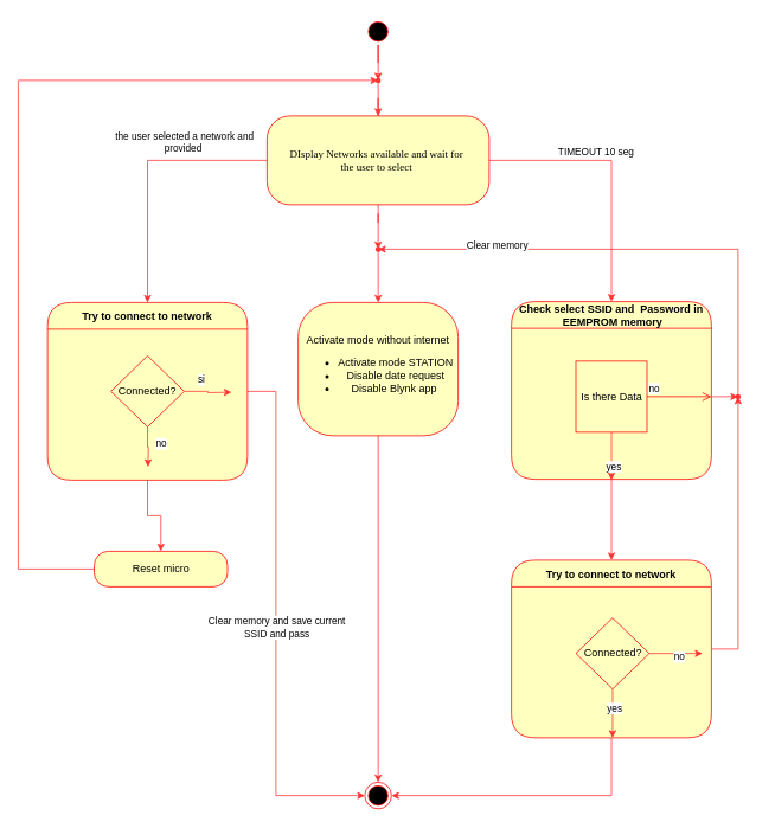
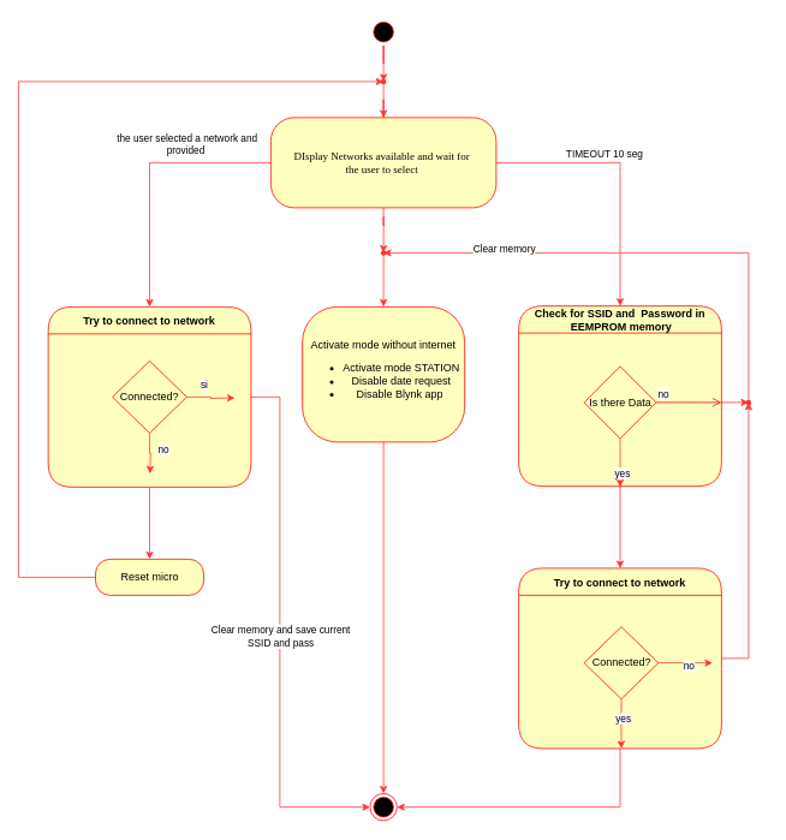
- <mxCell id="17" value="Check select SSID and  Password in&#10; EEMPROM memory" style="swimlane;fontStyle=1;align=center;verticalAlign=middle;childLayout=stackLayout;horizontal=1;startSize=30;horizontalStack=0;resizeParent=0;resizeLast=1;container=0;fontColor=#000000;collapsible=0;rounded=1;arcSize=30;strokeColor=#ff0000;fillColor=#ffffc0;swimlaneFillColor=#ffffc0;dropTarget=0;" vertex="1" parent="1"><mxGeometry x="575" y="339" width="225" height="200" as="geometry" /></mxCell>
+ <mxCell id="17" value="Check for SSID and  Password in&#10; EEMPROM memory" style="swimlane;fontStyle=1;align=center;verticalAlign=middle;childLayout=stackLayout;horizontal=1;startSize=30;horizontalStack=0;resizeParent=0;resizeLast=1;container=0;fontColor=#000000;collapsible=0;rounded=1;arcSize=30;strokeColor=#ff0000;fillColor=#ffffc0;swimlaneFillColor=#ffffc0;dropTarget=0;" vertex="1" parent="1"><mxGeometry x="575" y="339" width="225" height="200" as="geometry" /></mxCell>
- <mxCell id="20" value="Is there Data" style="whiteSpace=wrap;html=1;fillColor=#ffffc0;strokeColor=#ff0000;rounded=0;" vertex="1" parent="1"><mxGeometry x="647.5" y="406" width="80" height="80" as="geometry" /></mxCell>
+ <mxCell id="20" value="Is there Data" style="rhombus;whiteSpace=wrap;html=1;fillColor=#ffffc0;strokeColor=#ff0000;" vertex="1" parent="1"><mxGeometry x="647.5" y="406" width="80" height="80" as="geometry" /></mxCell>
- <mxCell id="13" value="Reset micro" style="rounded=1;whiteSpace=wrap;html=1;arcSize=40;fontColor=#000000;fillColor=#ffffc0;strokeColor=#ff0000;" vertex="1" parent="1"><mxGeometry x="105.5" y="620" width="150" height="40" as="geometry" /></mxCell>
+ <mxCell id="13" value="Reset micro" style="rounded=1;whiteSpace=wrap;html=1;arcSize=40;fontColor=#000000;fillColor=#ffffc0;strokeColor=#ff0000;" vertex="1" parent="1"><mxGeometry x="105.5" y="620" width="120" height="40" as="geometry" /></mxCell>
